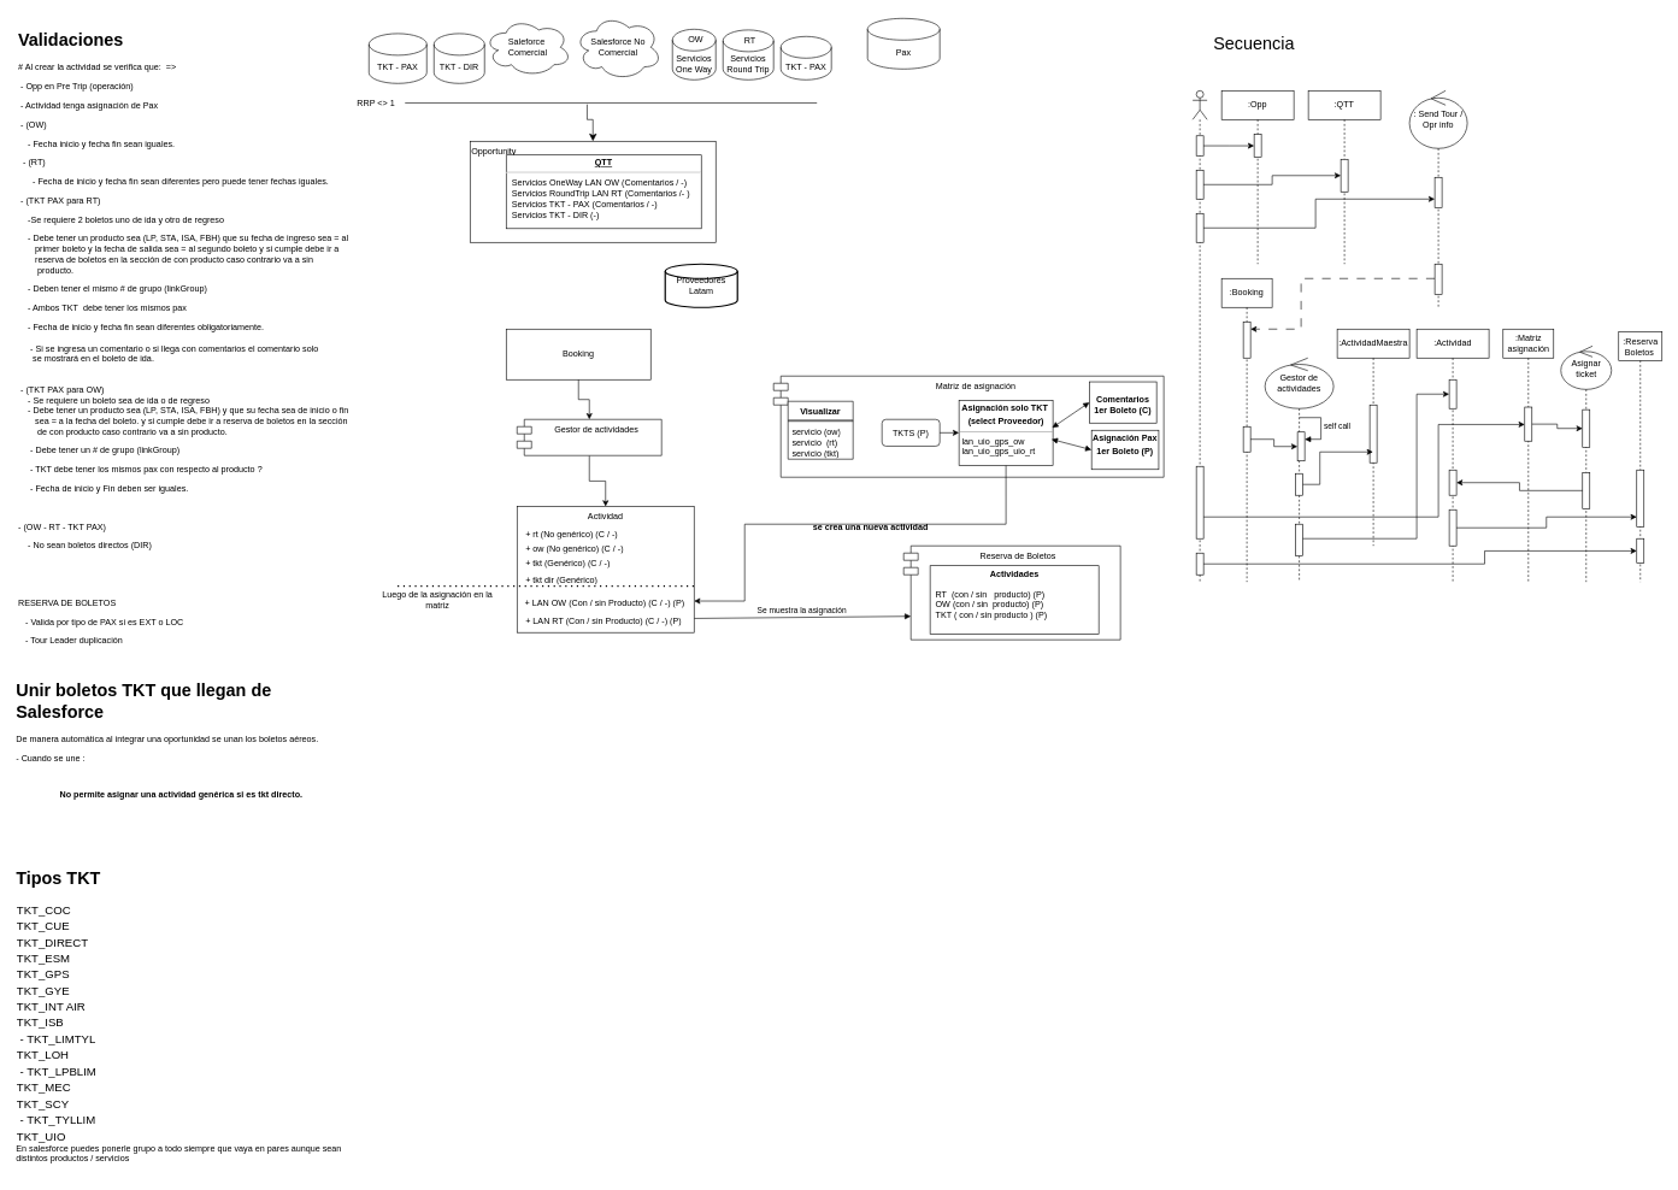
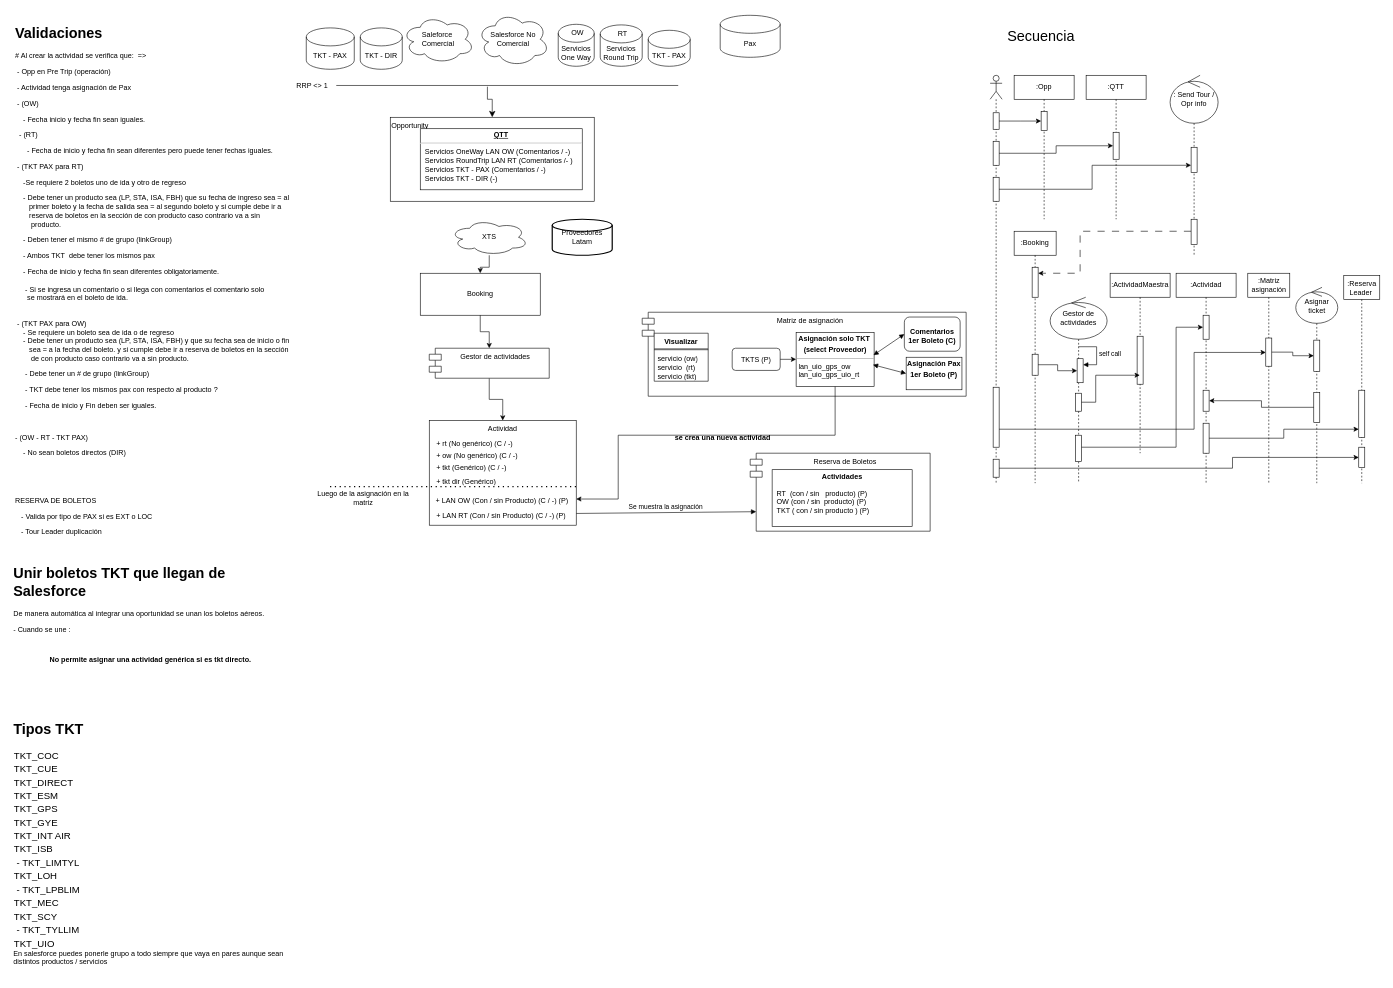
+ <mxCell id="17" value="XTS" style="ellipse;shape=cloud;whiteSpace=wrap;html=1;align=center;" parent="1" vertex="1"><mxGeometry x="750" y="365" width="130" height="60" as="geometry" /></mxCell>
+ <mxCell id="81" style="edgeStyle=orthogonalEdgeStyle;rounded=0;orthogonalLoop=1;jettySize=auto;html=1;entryX=0.5;entryY=0;entryDx=0;entryDy=0;" parent="1" source="17" target="3" edge="1"><mxGeometry relative="1" as="geometry" /></mxCell>
- <mxCell id="58" value=":Reserva Boletos&amp;nbsp;" style="shape=umlLifeline;perimeter=lifelinePerimeter;whiteSpace=wrap;html=1;container=1;dropTarget=0;collapsible=0;recursiveResize=0;outlineConnect=0;portConstraint=eastwest;newEdgeStyle={&quot;curved&quot;:0,&quot;rounded&quot;:0};" parent="1" vertex="1"><mxGeometry x="2239.5" y="458.5" width="60" height="346.5" as="geometry" /></mxCell>
+ <mxCell id="58" value=":Reserva Leader&amp;nbsp;" style="shape=umlLifeline;perimeter=lifelinePerimeter;whiteSpace=wrap;html=1;container=1;dropTarget=0;collapsible=0;recursiveResize=0;outlineConnect=0;portConstraint=eastwest;newEdgeStyle={&quot;curved&quot;:0,&quot;rounded&quot;:0};" parent="1" vertex="1"><mxGeometry x="2239.5" y="458.5" width="60" height="346.5" as="geometry" /></mxCell>
- <mxCell id="72" value="&lt;p style=&quot;margin:0px;margin-top:4px;text-align:center;&quot;&gt;&lt;br&gt;&lt;b&gt;Comentarios 1er Boleto (C)&lt;/b&gt;&lt;/p&gt;" style="verticalAlign=top;align=left;overflow=fill;fontSize=12;fontFamily=Helvetica;html=1;whiteSpace=wrap;" parent="1" vertex="1"><mxGeometry x="1507" y="528" width="93" height="57" as="geometry" /></mxCell>
+ <mxCell id="72" value="&lt;p style=&quot;margin:0px;margin-top:4px;text-align:center;&quot;&gt;&lt;br&gt;&lt;b&gt;Comentarios 1er Boleto (C)&lt;/b&gt;&lt;/p&gt;" style="verticalAlign=top;align=left;overflow=fill;fontSize=12;fontFamily=Helvetica;html=1;whiteSpace=wrap;rounded=1;" parent="1" vertex="1"><mxGeometry x="1507" y="528" width="93" height="57" as="geometry" /></mxCell>
